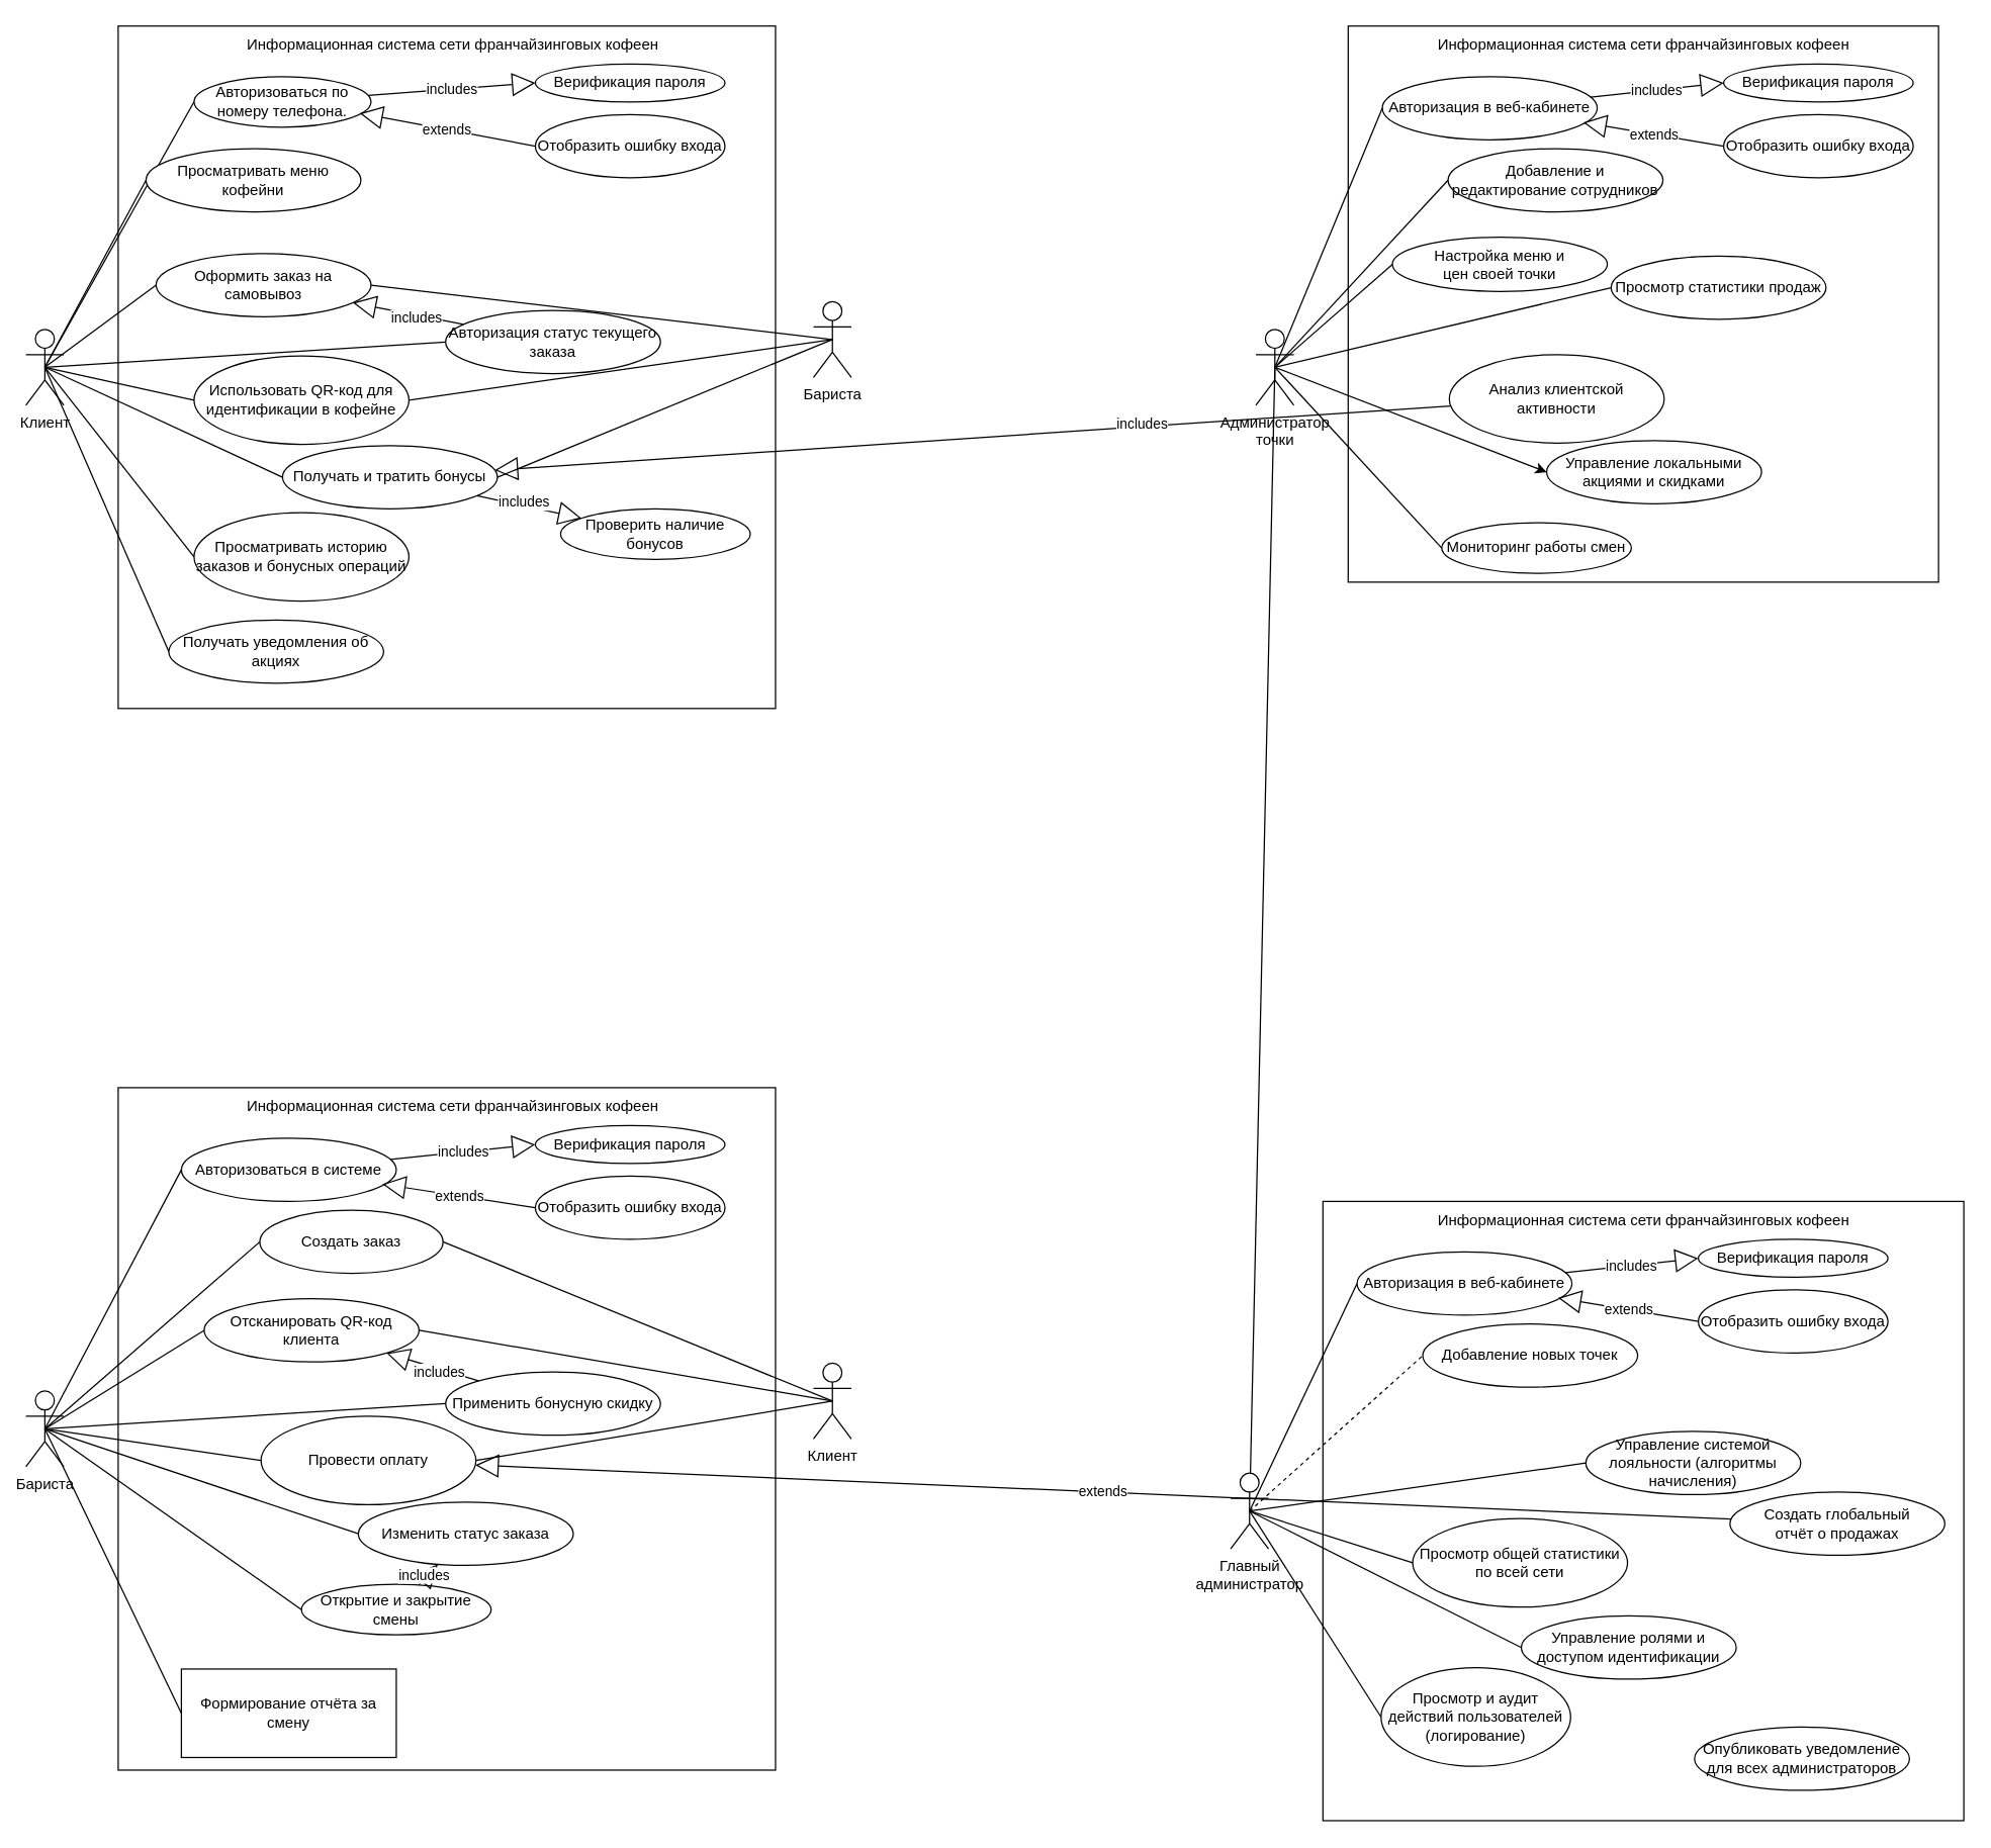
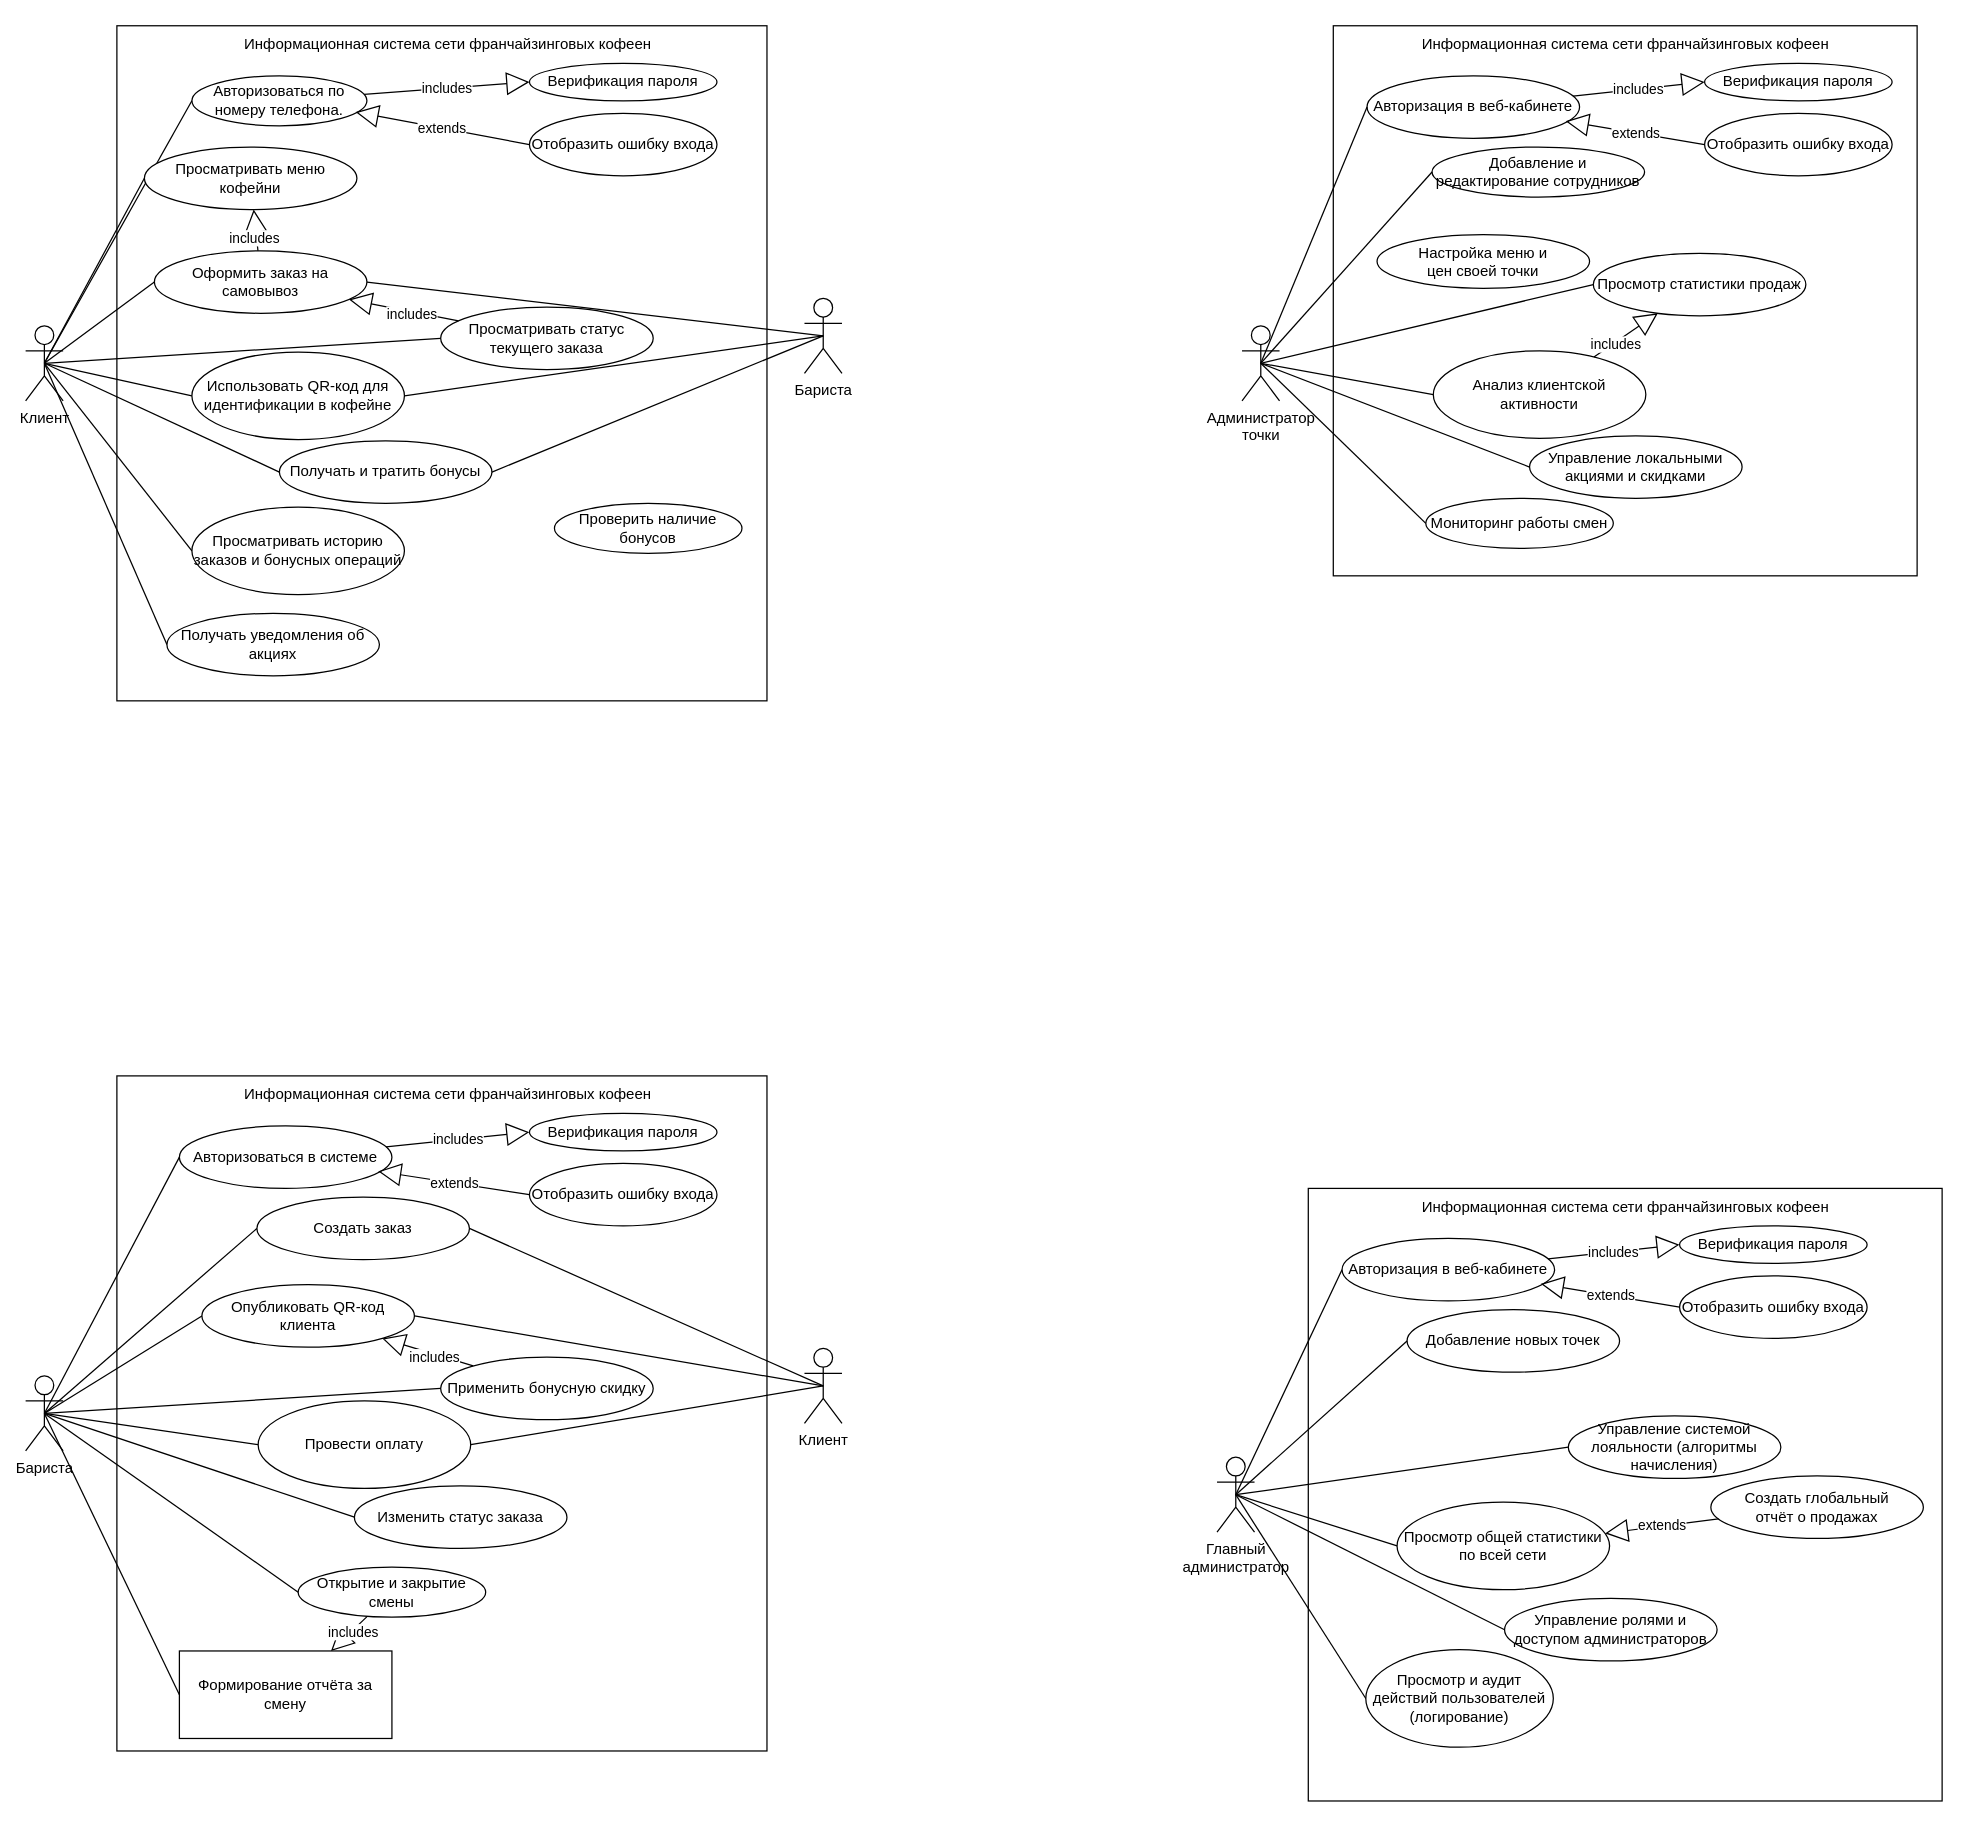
- <mxCell id="68" value="Добавление и редактирование сотрудников" style="ellipse;whiteSpace=wrap;html=1;" vertex="1" parent="1"><mxGeometry x="1145" y="117" width="170" height="50" as="geometry" /></mxCell>
+ <mxCell id="68" value="Добавление и редактирование сотрудников" style="ellipse;whiteSpace=wrap;html=1;" vertex="1" parent="1"><mxGeometry x="1145" y="117" width="170" height="40" as="geometry" /></mxCell>
+ <mxCell id="31" value="includes" style="endArrow=block;endSize=16;endFill=0;html=1;rounded=0;" edge="1" parent="1" source="10" target="9"><mxGeometry x="-0.385" y="2" width="160" relative="1" as="geometry"><mxPoint x="453" y="201" as="sourcePoint" /><mxPoint x="558" y="190" as="targetPoint" /><mxPoint as="offset" /></mxGeometry></mxCell>
- <mxCell id="74" value="" style="endArrow=none;html=1;rounded=0;entryX=0;entryY=0.5;entryDx=0;entryDy=0;exitX=0.5;exitY=0.5;exitDx=0;exitDy=0;exitPerimeter=0;" edge="1" parent="1" source="62" target="69"><mxGeometry width="50" height="50" relative="1" as="geometry"><mxPoint x="1066" y="178" as="sourcePoint" /><mxPoint x="1341" y="160" as="targetPoint" /></mxGeometry></mxCell>
- <mxCell id="11" value="Авторизация статус текущего заказа" style="ellipse;whiteSpace=wrap;html=1;" vertex="1" parent="1"><mxGeometry x="352" y="245" width="170" height="50" as="geometry" /></mxCell>
+ <mxCell id="11" value="Просматривать статус текущего заказа" style="ellipse;whiteSpace=wrap;html=1;" vertex="1" parent="1"><mxGeometry x="352" y="245" width="170" height="50" as="geometry" /></mxCell>
- <mxCell id="83" value="includes" style="endArrow=block;endSize=16;endFill=0;html=1;rounded=0;" edge="1" parent="1" source="71" target="13"><mxGeometry x="-0.353" y="-2" width="160" relative="1" as="geometry"><mxPoint x="1363" y="271" as="sourcePoint" /><mxPoint x="1468" y="260" as="targetPoint" /><mxPoint as="offset" /></mxGeometry></mxCell>
+ <mxCell id="83" value="includes" style="endArrow=block;endSize=16;endFill=0;html=1;rounded=0;" edge="1" parent="1" source="71" target="70"><mxGeometry x="-0.353" y="-2" width="160" relative="1" as="geometry"><mxPoint x="1363" y="271" as="sourcePoint" /><mxPoint x="1468" y="260" as="targetPoint" /><mxPoint as="offset" /></mxGeometry></mxCell>
- <mxCell id="77" value="" style="endArrow=classic;html=1;rounded=0;entryX=0;entryY=0.5;entryDx=0;entryDy=0;exitX=0.5;exitY=0.5;exitDx=0;exitDy=0;exitPerimeter=0;" edge="1" parent="1" source="62" target="72"><mxGeometry width="50" height="50" relative="1" as="geometry"><mxPoint x="1126" y="280" as="sourcePoint" /><mxPoint x="1331" y="436" as="targetPoint" /></mxGeometry></mxCell>
+ <mxCell id="77" value="" style="endArrow=none;html=1;rounded=0;entryX=0;entryY=0.5;entryDx=0;entryDy=0;exitX=0.5;exitY=0.5;exitDx=0;exitDy=0;exitPerimeter=0;" edge="1" parent="1" source="62" target="72"><mxGeometry width="50" height="50" relative="1" as="geometry"><mxPoint x="1126" y="280" as="sourcePoint" /><mxPoint x="1331" y="436" as="targetPoint" /></mxGeometry></mxCell>
- <mxCell id="30" value="includes" style="endArrow=block;endSize=16;endFill=0;html=1;rounded=0;" edge="1" parent="1" source="13" target="29"><mxGeometry x="-0.125" y="3" width="160" relative="1" as="geometry"><mxPoint x="373" y="381" as="sourcePoint" /><mxPoint x="478" y="370" as="targetPoint" /><mxPoint as="offset" /></mxGeometry></mxCell>
- <mxCell id="81" value="Мониторинг работы смен" style="ellipse;whiteSpace=wrap;html=1;" vertex="1" parent="1"><mxGeometry x="1140" y="413" width="150" height="40" as="geometry" /></mxCell>
+ <mxCell id="81" value="Мониторинг работы смен" style="ellipse;whiteSpace=wrap;html=1;" vertex="1" parent="1"><mxGeometry x="1140" y="398" width="150" height="40" as="geometry" /></mxCell>
- <mxCell id="76" value="" style="endArrow=none;html=1;rounded=0;exitX=0.5;exitY=0.5;exitDx=0;exitDy=0;exitPerimeter=0;" edge="1" parent="1" source="62" target="84"><mxGeometry width="50" height="50" relative="1" as="geometry"><mxPoint x="1036" y="180" as="sourcePoint" /><mxPoint x="1311" y="273" as="targetPoint" /></mxGeometry></mxCell>
+ <mxCell id="76" value="" style="endArrow=none;html=1;rounded=0;entryX=0;entryY=0.5;entryDx=0;entryDy=0;exitX=0.5;exitY=0.5;exitDx=0;exitDy=0;exitPerimeter=0;" edge="1" parent="1" source="62" target="71"><mxGeometry width="50" height="50" relative="1" as="geometry"><mxPoint x="1036" y="180" as="sourcePoint" /><mxPoint x="1311" y="273" as="targetPoint" /></mxGeometry></mxCell>
- <mxCell id="40" value="Создать заказ" style="ellipse;whiteSpace=wrap;html=1;" vertex="1" parent="1"><mxGeometry x="205" y="957" width="145" height="50" as="geometry" /></mxCell>
+ <mxCell id="40" value="Создать заказ" style="ellipse;whiteSpace=wrap;html=1;" vertex="1" parent="1"><mxGeometry x="205" y="957" width="170" height="50" as="geometry" /></mxCell>
- <mxCell id="41" value="Отсканировать QR-код клиента" style="ellipse;whiteSpace=wrap;html=1;" vertex="1" parent="1"><mxGeometry x="161" y="1027" width="170" height="50" as="geometry" /></mxCell>
+ <mxCell id="41" value="Опубликовать QR-код клиента" style="ellipse;whiteSpace=wrap;html=1;" vertex="1" parent="1"><mxGeometry x="161" y="1027" width="170" height="50" as="geometry" /></mxCell>
- <mxCell id="94" value="" style="endArrow=none;html=1;rounded=0;entryX=0;entryY=0.5;entryDx=0;entryDy=0;exitX=0.5;exitY=0.5;exitDx=0;exitDy=0;exitPerimeter=0;dashed=1;" edge="1" parent="1" source="84" target="90"><mxGeometry width="50" height="50" relative="1" as="geometry"><mxPoint x="976" y="1070" as="sourcePoint" /><mxPoint x="1281" y="1060" as="targetPoint" /></mxGeometry></mxCell>
+ <mxCell id="94" value="" style="endArrow=none;html=1;rounded=0;entryX=0;entryY=0.5;entryDx=0;entryDy=0;exitX=0.5;exitY=0.5;exitDx=0;exitDy=0;exitPerimeter=0;" edge="1" parent="1" source="84" target="90"><mxGeometry width="50" height="50" relative="1" as="geometry"><mxPoint x="976" y="1070" as="sourcePoint" /><mxPoint x="1281" y="1060" as="targetPoint" /></mxGeometry></mxCell>
- <mxCell id="104" value="extends" style="endArrow=block;endSize=16;endFill=0;html=1;rounded=0;" edge="1" parent="1" source="103" target="43"><mxGeometry width="160" relative="1" as="geometry"><mxPoint x="1474" y="1259" as="sourcePoint" /><mxPoint x="1363" y="1240" as="targetPoint" /></mxGeometry></mxCell>
+ <mxCell id="104" value="extends" style="endArrow=block;endSize=16;endFill=0;html=1;rounded=0;" edge="1" parent="1" source="103" target="92"><mxGeometry width="160" relative="1" as="geometry"><mxPoint x="1474" y="1259" as="sourcePoint" /><mxPoint x="1363" y="1240" as="targetPoint" /></mxGeometry></mxCell>
- <mxCell id="60" value="includes" style="endArrow=block;endSize=16;endFill=0;html=1;rounded=0;" edge="1" parent="1" source="57" target="44"><mxGeometry x="-0.15" y="2" width="160" relative="1" as="geometry"><mxPoint x="410" y="1347" as="sourcePoint" /><mxPoint x="323" y="1330" as="targetPoint" /><mxPoint as="offset" /></mxGeometry></mxCell>
+ <mxCell id="60" value="includes" style="endArrow=block;endSize=16;endFill=0;html=1;rounded=0;" edge="1" parent="1" source="57" target="45"><mxGeometry x="-0.15" y="2" width="160" relative="1" as="geometry"><mxPoint x="410" y="1347" as="sourcePoint" /><mxPoint x="323" y="1330" as="targetPoint" /><mxPoint as="offset" /></mxGeometry></mxCell>
- <mxCell id="93" value="Управление ролями и доступом идентификации" style="ellipse;whiteSpace=wrap;html=1;" vertex="1" parent="1"><mxGeometry x="1203" y="1278" width="170" height="50" as="geometry" /></mxCell>
+ <mxCell id="93" value="Управление ролями и доступом администраторов" style="ellipse;whiteSpace=wrap;html=1;" vertex="1" parent="1"><mxGeometry x="1203" y="1278" width="170" height="50" as="geometry" /></mxCell>
- <mxCell id="105" value="Опубликовать уведомление для всех администраторов" style="ellipse;whiteSpace=wrap;html=1;" vertex="1" parent="1"><mxGeometry x="1340" y="1366" width="170" height="50" as="geometry" /></mxCell>
